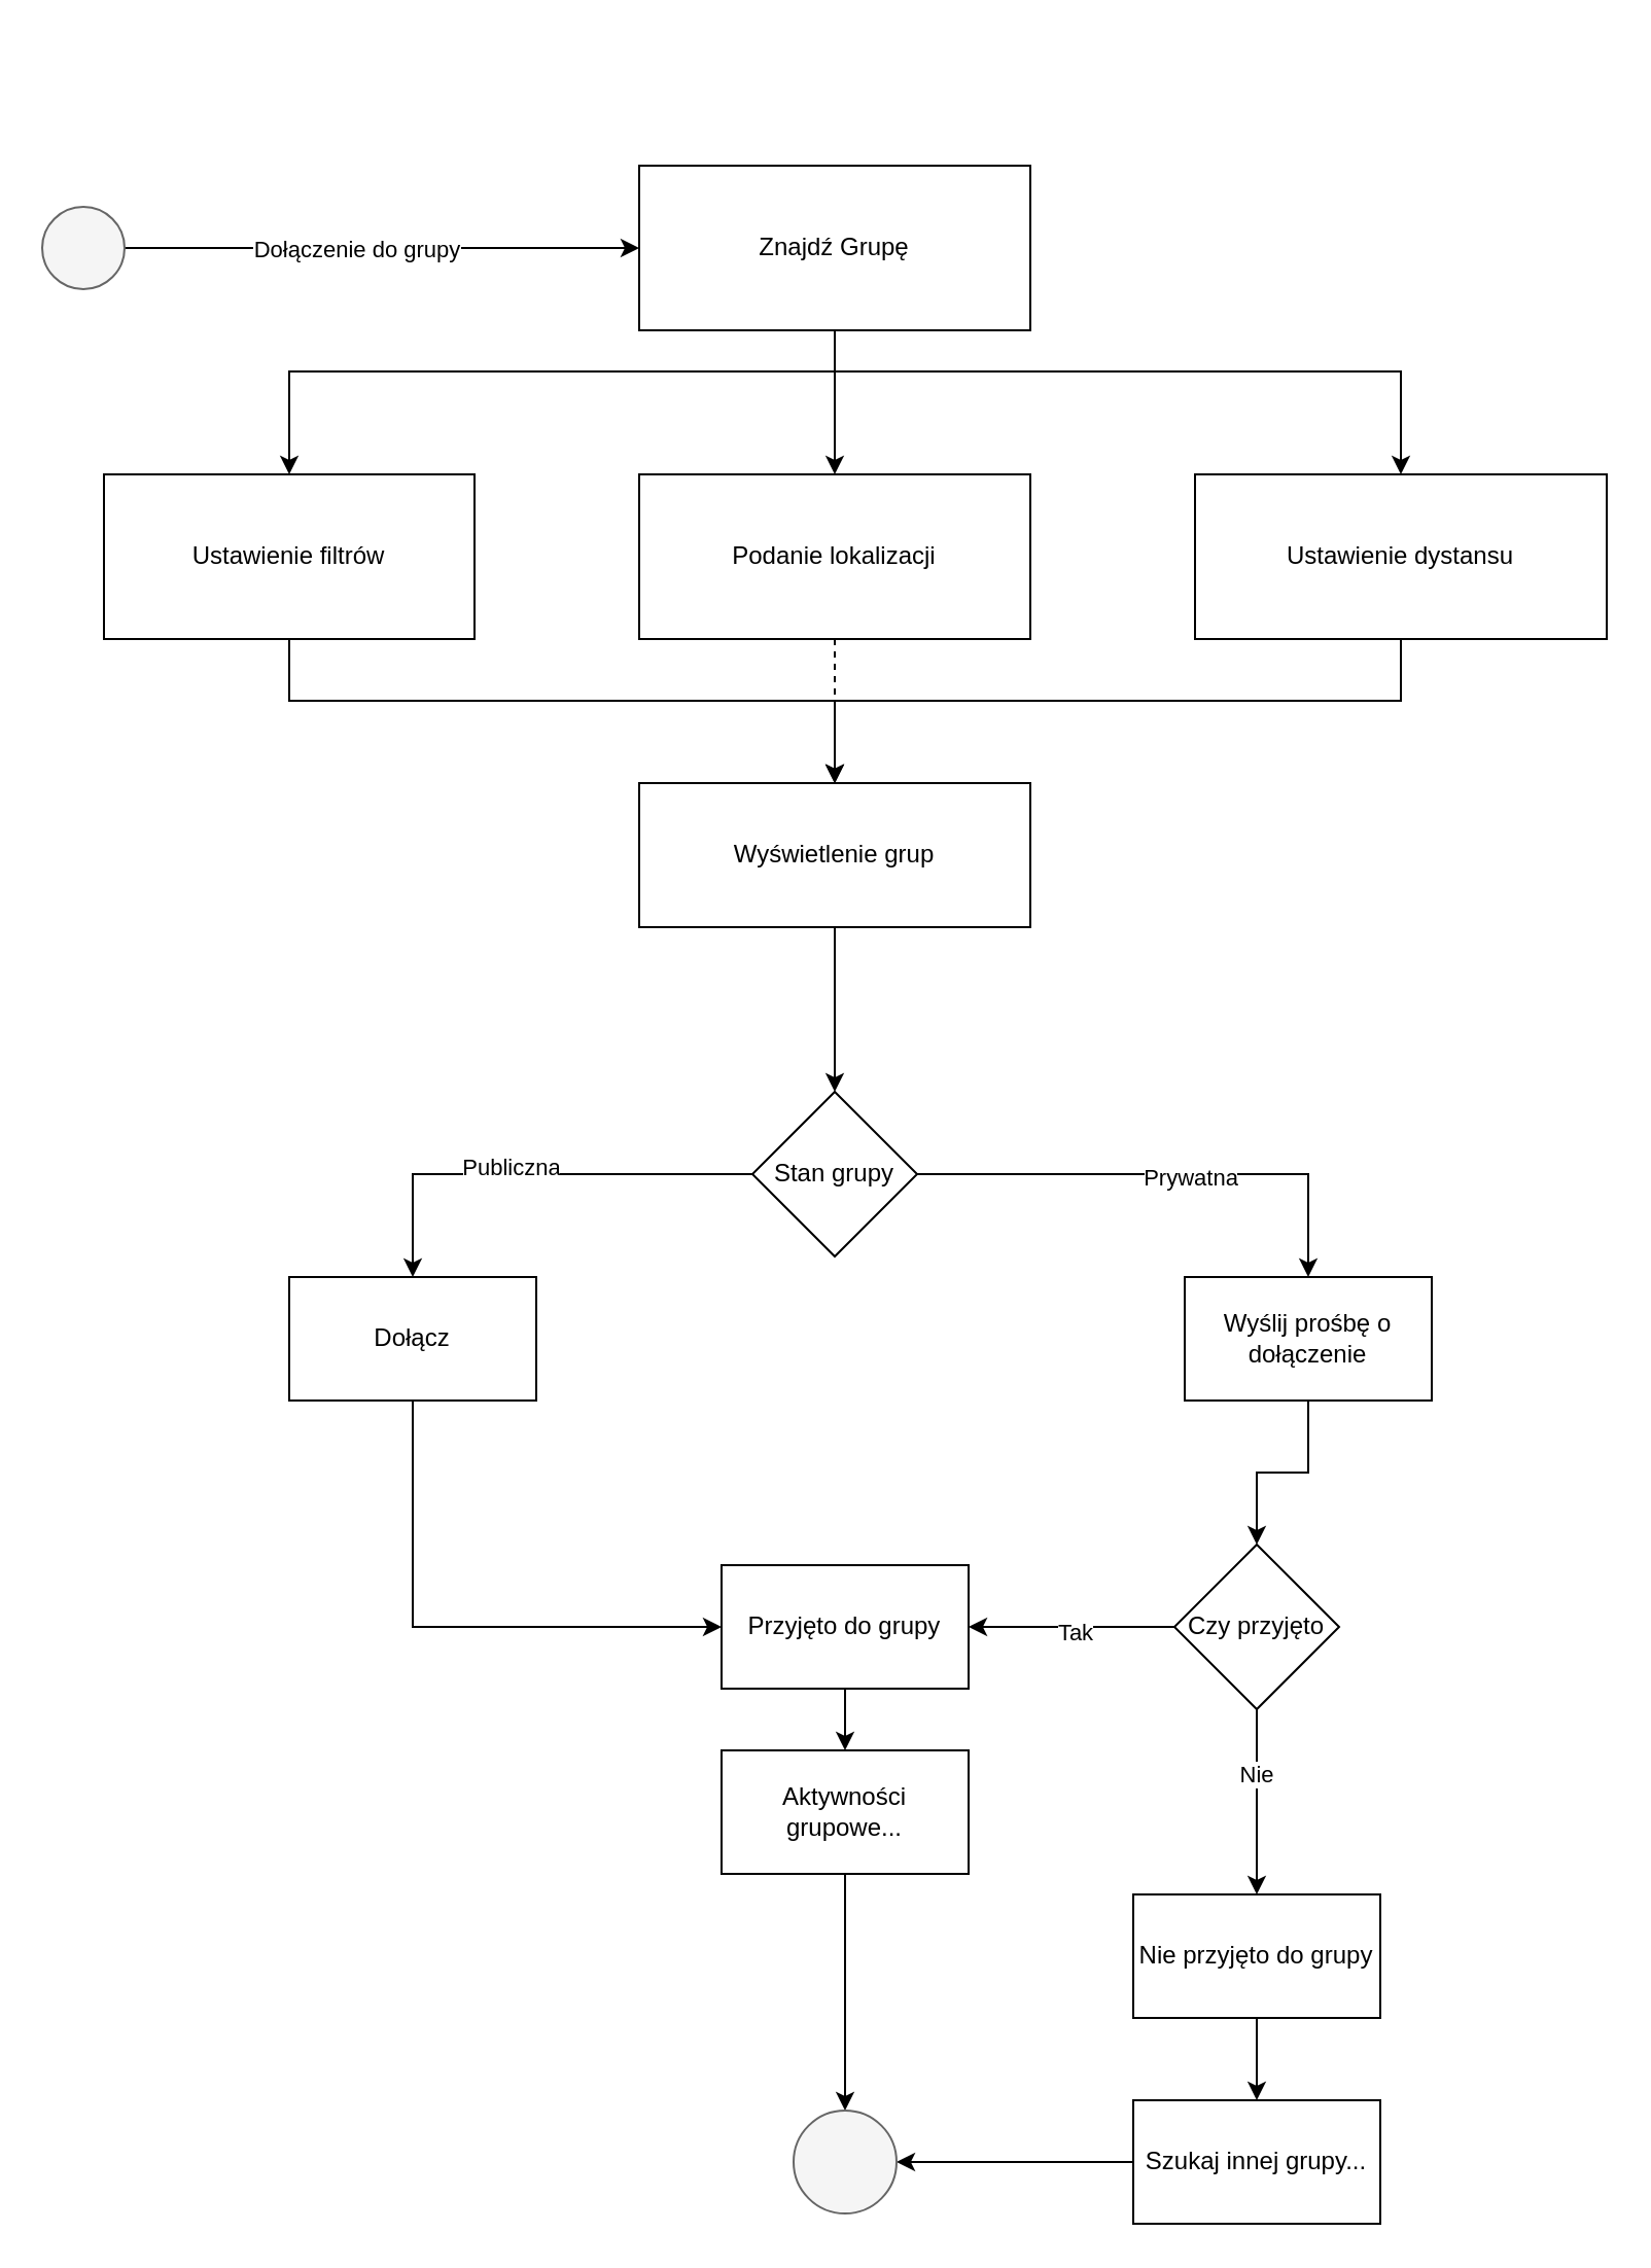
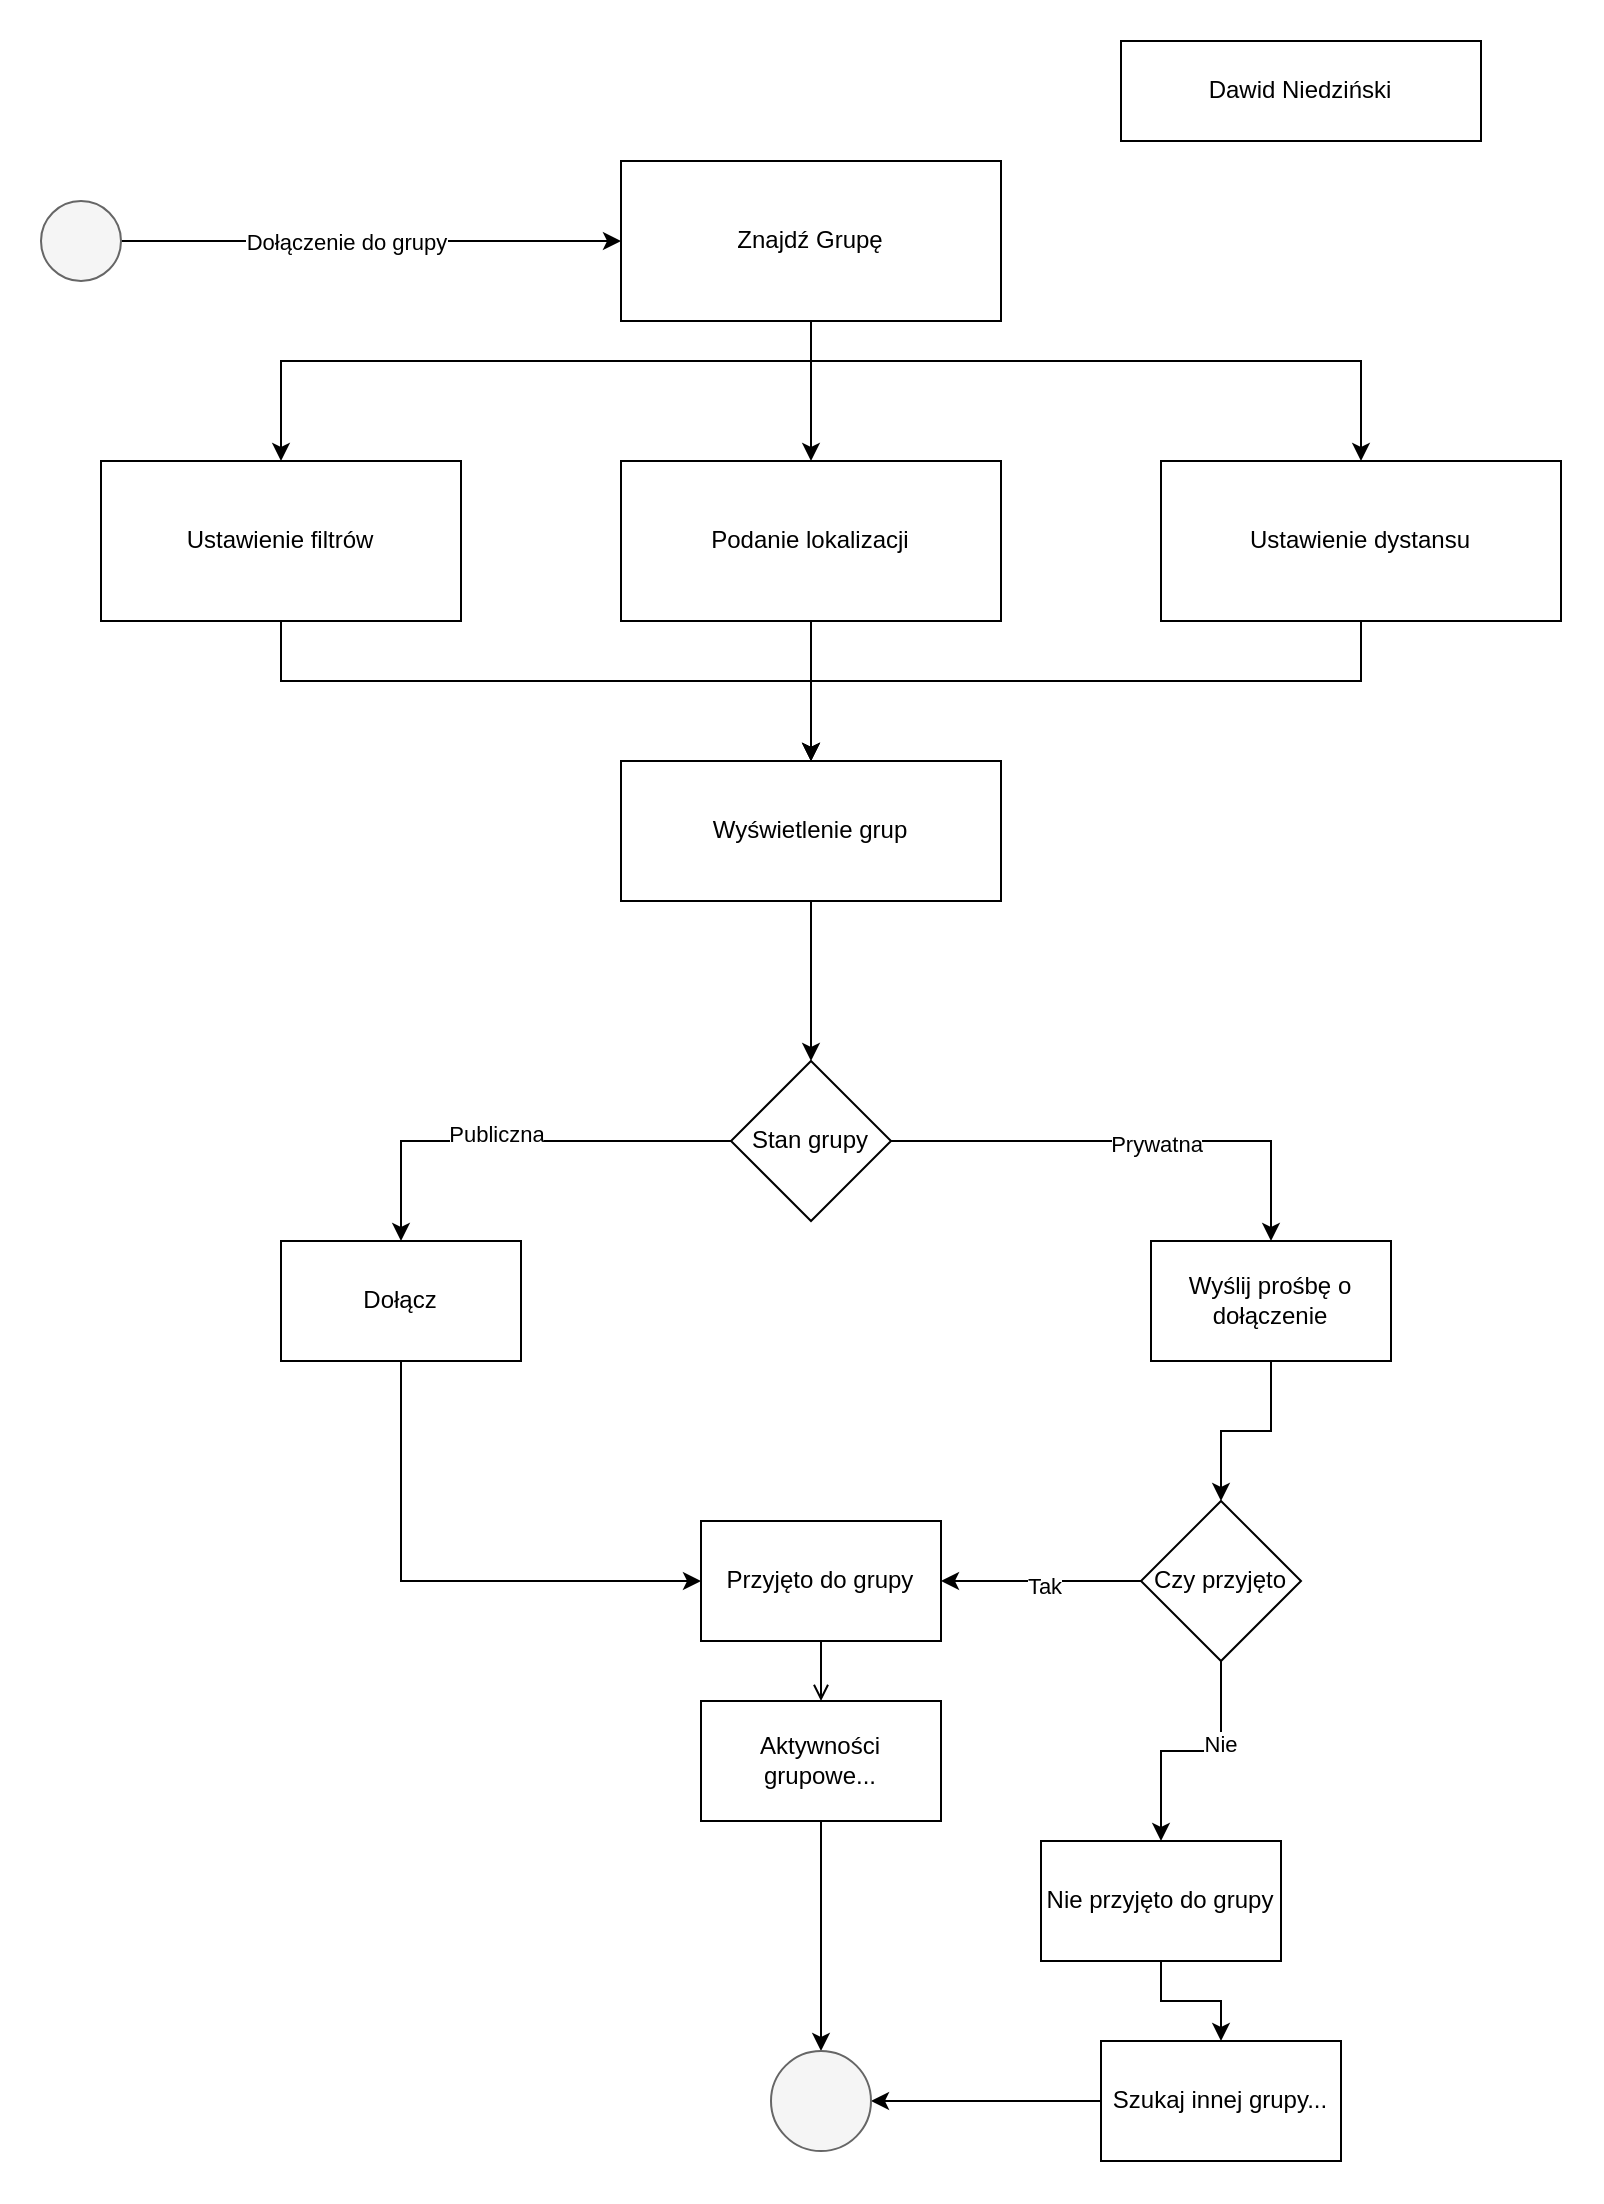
+ <mxCell id="40" value="Dawid Niedziński" style="rounded=0;whiteSpace=wrap;html=1;" vertex="1" parent="1"><mxGeometry x="560" y="20" width="180" height="50" as="geometry" /></mxCell>
- <mxCell id="9" style="edgeStyle=orthogonalEdgeStyle;rounded=0;orthogonalLoop=1;jettySize=auto;html=1;dashed=1;" edge="1" parent="1" source="10" target="16"><mxGeometry relative="1" as="geometry" /></mxCell>
+ <mxCell id="9" style="edgeStyle=orthogonalEdgeStyle;rounded=0;orthogonalLoop=1;jettySize=auto;html=1;" edge="1" parent="1" source="10" target="16"><mxGeometry relative="1" as="geometry" /></mxCell>
- <mxCell id="31" style="edgeStyle=orthogonalEdgeStyle;rounded=0;orthogonalLoop=1;jettySize=auto;html=1;" edge="1" parent="1" source="32" target="36"><mxGeometry relative="1" as="geometry" /></mxCell>
+ <mxCell id="31" style="edgeStyle=orthogonalEdgeStyle;rounded=0;orthogonalLoop=1;jettySize=auto;html=1;endArrow=open;" edge="1" parent="1" source="32" target="36"><mxGeometry relative="1" as="geometry" /></mxCell>
- <mxCell id="34" value="Nie przyjęto do grupy" style="rounded=0;whiteSpace=wrap;html=1;" vertex="1" parent="1"><mxGeometry x="550" y="920" width="120" height="60" as="geometry" /></mxCell>
+ <mxCell id="34" value="Nie przyjęto do grupy" style="rounded=0;whiteSpace=wrap;html=1;" vertex="1" parent="1"><mxGeometry x="520" y="920" width="120" height="60" as="geometry" /></mxCell>
